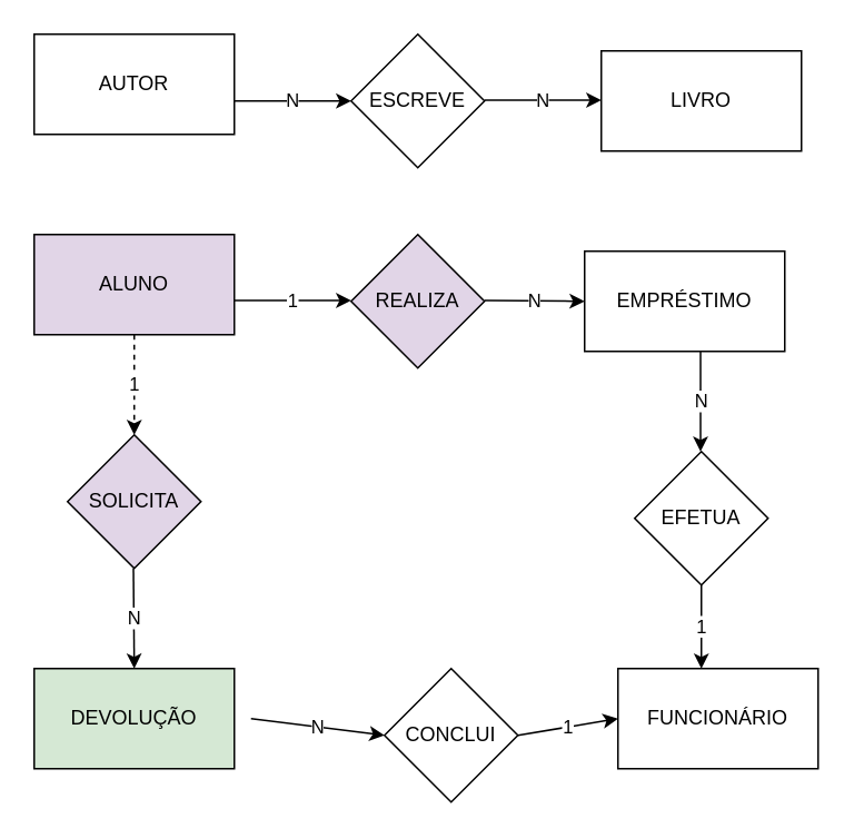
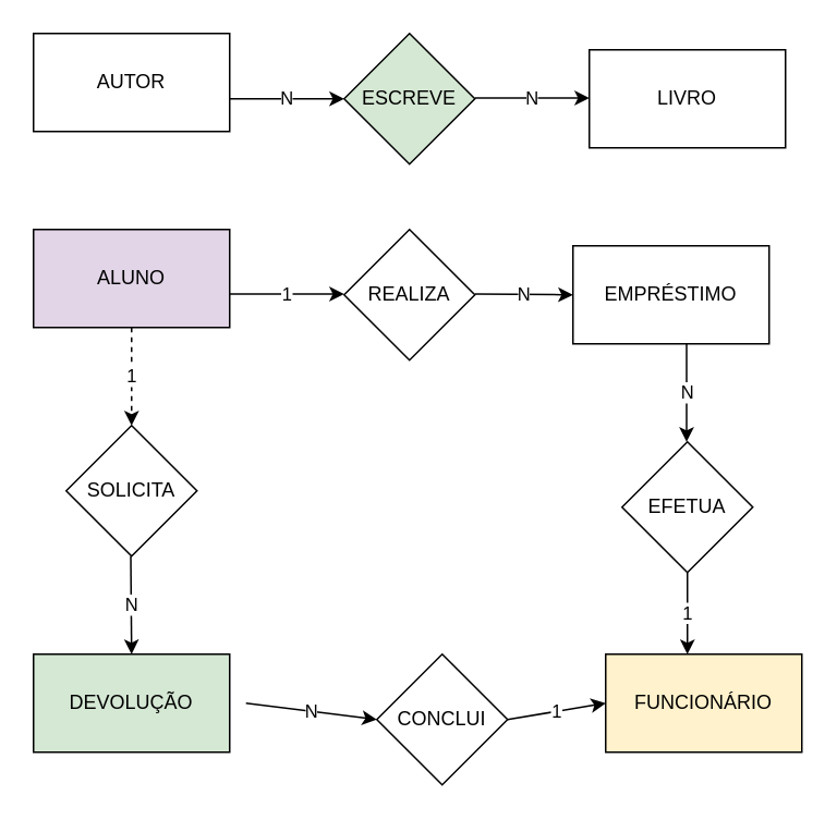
- <mxCell id="8" value="ESCREVE" style="rhombus;whiteSpace=wrap;html=1;" vertex="1" parent="1"><mxGeometry x="210" y="20" width="80" height="80" as="geometry" /></mxCell>
+ <mxCell id="8" value="ESCREVE" style="rhombus;whiteSpace=wrap;html=1;fillColor=#d5e8d4;" vertex="1" parent="1"><mxGeometry x="210" y="20" width="80" height="80" as="geometry" /></mxCell>
- <mxCell id="9" value="REALIZA" style="rhombus;whiteSpace=wrap;html=1;fillColor=#e1d5e7;" vertex="1" parent="1"><mxGeometry x="210" y="140" width="80" height="80" as="geometry" /></mxCell>
+ <mxCell id="9" value="REALIZA" style="rhombus;whiteSpace=wrap;html=1;" vertex="1" parent="1"><mxGeometry x="210" y="140" width="80" height="80" as="geometry" /></mxCell>
- <mxCell id="15" value="SOLICITA" style="rhombus;whiteSpace=wrap;html=1;fillColor=#e1d5e7;" vertex="1" parent="1"><mxGeometry x="40" y="260" width="80" height="80" as="geometry" /></mxCell>
+ <mxCell id="15" value="SOLICITA" style="rhombus;whiteSpace=wrap;html=1;" vertex="1" parent="1"><mxGeometry x="40" y="260" width="80" height="80" as="geometry" /></mxCell>
- <mxCell id="5" value="FUNCIONÁRIO" style="rounded=0;whiteSpace=wrap;html=1;" vertex="1" parent="1"><mxGeometry x="370" y="400" width="120" height="60" as="geometry" /></mxCell>
+ <mxCell id="5" value="FUNCIONÁRIO" style="rounded=0;whiteSpace=wrap;html=1;fillColor=#fff2cc;" vertex="1" parent="1"><mxGeometry x="370" y="400" width="120" height="60" as="geometry" /></mxCell>
